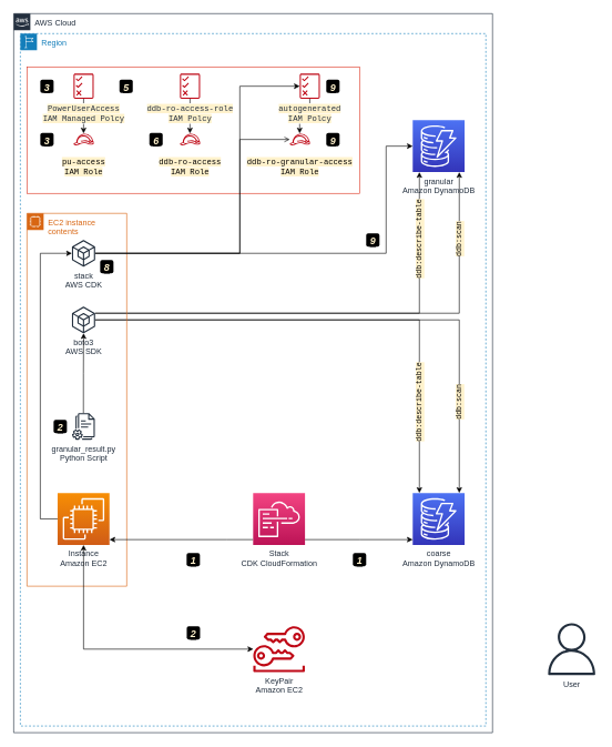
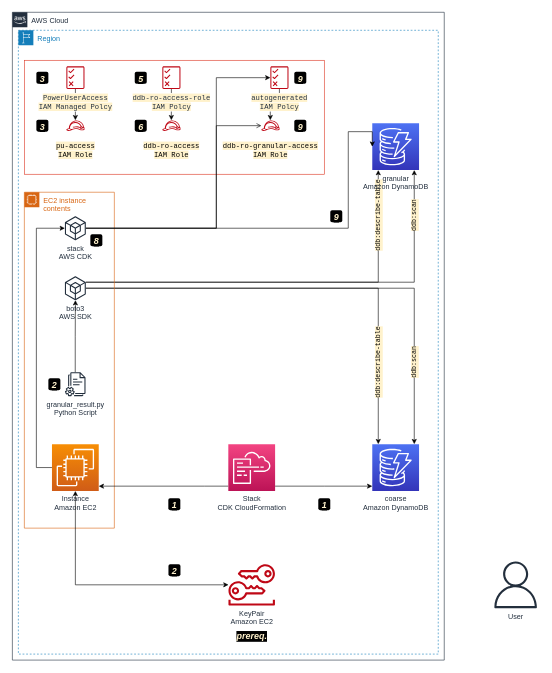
- <mxCell id="47" value="&lt;div&gt;&lt;b&gt;&lt;i&gt;5&lt;/i&gt;&lt;/b&gt;&lt;/div&gt;" style="text;html=1;align=center;verticalAlign=middle;resizable=0;points=[];autosize=1;strokeColor=none;fillColor=#000000;fontSize=15;fontFamily=Helvetica;fontColor=#FFF2CC;labelBackgroundColor=#000000;spacingBottom=-1;rounded=1;" vertex="1" parent="1"><mxGeometry x="179" y="119" width="20" height="20" as="geometry" /></mxCell>
+ <mxCell id="47" value="&lt;div&gt;&lt;b&gt;&lt;i&gt;5&lt;/i&gt;&lt;/b&gt;&lt;/div&gt;" style="text;html=1;align=center;verticalAlign=middle;resizable=0;points=[];autosize=1;strokeColor=none;fillColor=#000000;fontSize=15;fontFamily=Helvetica;fontColor=#FFF2CC;labelBackgroundColor=#000000;spacingBottom=-1;rounded=1;" vertex="1" parent="1"><mxGeometry x="224" y="119" width="20" height="20" as="geometry" /></mxCell>
- <mxCell id="19" value="granular&lt;br&gt;Amazon DynamoDB" style="sketch=0;points=[[0,0,0],[0.25,0,0],[0.5,0,0],[0.75,0,0],[1,0,0],[0,1,0],[0.25,1,0],[0.5,1,0],[0.75,1,0],[1,1,0],[0,0.25,0],[0,0.5,0],[0,0.75,0],[1,0.25,0],[1,0.5,0],[1,0.75,0]];outlineConnect=0;fontColor=#232F3E;gradientColor=#4D72F3;gradientDirection=north;fillColor=#3334B9;strokeColor=#ffffff;dashed=0;verticalLabelPosition=bottom;verticalAlign=top;align=center;html=1;fontSize=12;fontStyle=0;aspect=fixed;shape=mxgraph.aws4.resourceIcon;resIcon=mxgraph.aws4.dynamodb;" vertex="1" parent="1"><mxGeometry x="620" y="180" width="78" height="78" as="geometry" /></mxCell>
+ <mxCell id="19" value="granular&lt;br&gt;Amazon DynamoDB" style="sketch=0;points=[[0,0,0],[0.25,0,0],[0.5,0,0],[0.75,0,0],[1,0,0],[0,1,0],[0.25,1,0],[0.5,1,0],[0.75,1,0],[1,1,0],[0,0.25,0],[0,0.5,0],[0,0.75,0],[1,0.25,0],[1,0.5,0],[1,0.75,0]];outlineConnect=0;fontColor=#232F3E;gradientColor=#4D72F3;gradientDirection=north;fillColor=#3334B9;strokeColor=#ffffff;dashed=0;verticalLabelPosition=bottom;verticalAlign=top;align=center;html=1;fontSize=12;fontStyle=0;aspect=fixed;shape=mxgraph.aws4.resourceIcon;resIcon=mxgraph.aws4.dynamodb;" vertex="1" parent="1"><mxGeometry x="620" y="205" width="78" height="78" as="geometry" /></mxCell>
+ <mxCell id="40" value="&lt;i style=&quot;font-size: 15px;&quot;&gt;&lt;b style=&quot;font-size: 15px;&quot;&gt;prereq.&lt;/b&gt;&lt;/i&gt;" style="text;html=1;align=center;verticalAlign=middle;resizable=0;points=[];autosize=1;strokeColor=none;fillColor=none;fontSize=15;fontFamily=Helvetica;fontColor=#FFF2CC;labelBackgroundColor=#000000;" vertex="1" parent="1"><mxGeometry x="384" y="1050" width="70" height="20" as="geometry" /></mxCell>
